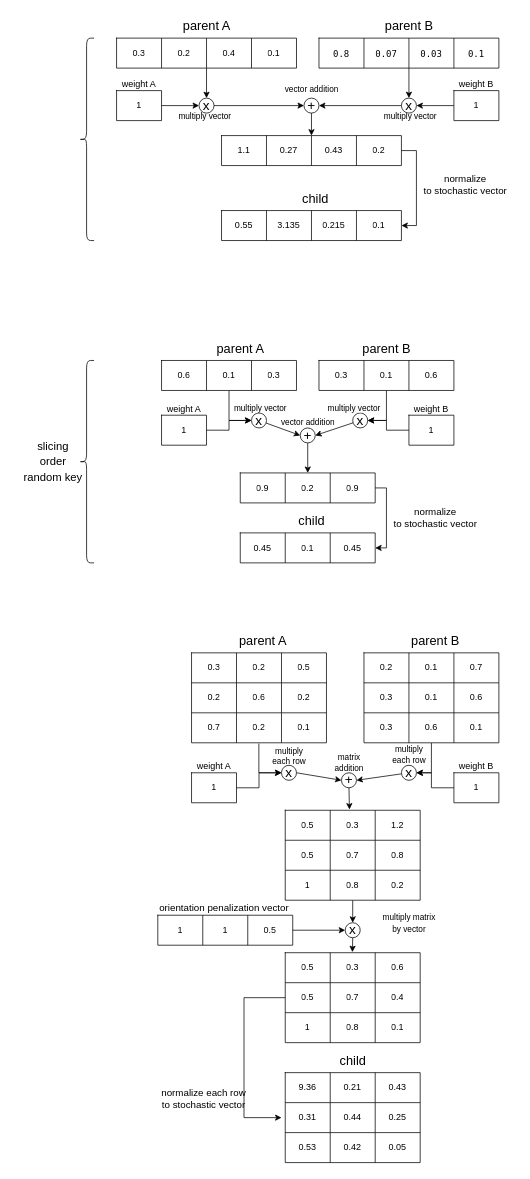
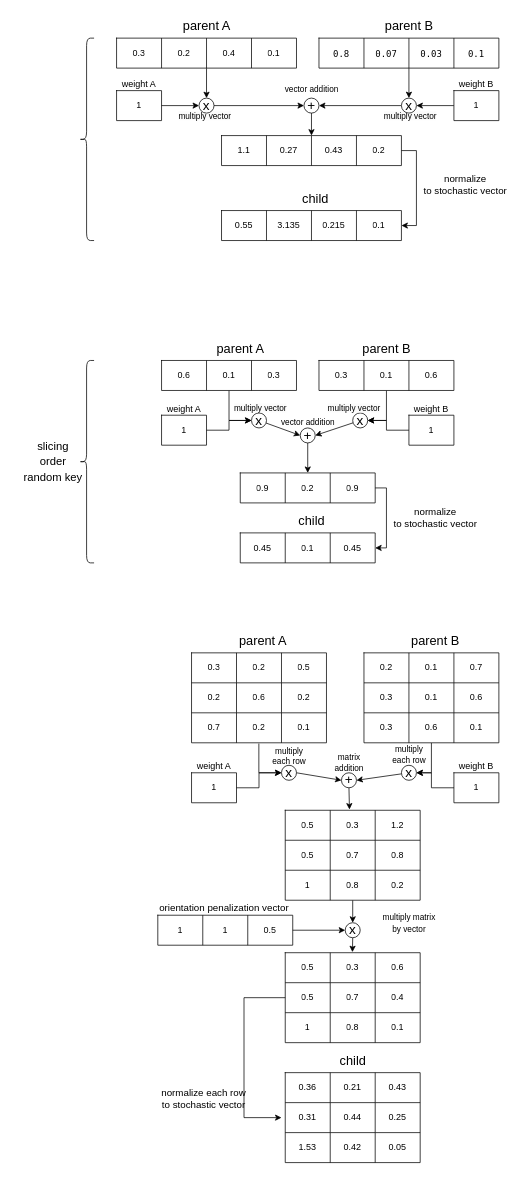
- <mxCell id="142" value="9.36" style="shape=partialRectangle;html=1;whiteSpace=wrap;connectable=0;fillColor=none;top=0;left=0;bottom=0;right=0;overflow=hidden;" parent="141" vertex="1"><mxGeometry width="60" height="40" as="geometry"><mxRectangle width="60" height="40" as="alternateBounds" /></mxGeometry></mxCell>
+ <mxCell id="142" value="0.36" style="shape=partialRectangle;html=1;whiteSpace=wrap;connectable=0;fillColor=none;top=0;left=0;bottom=0;right=0;overflow=hidden;" parent="141" vertex="1"><mxGeometry width="60" height="40" as="geometry"><mxRectangle width="60" height="40" as="alternateBounds" /></mxGeometry></mxCell>
- <mxCell id="150" value="0.53" style="shape=partialRectangle;html=1;whiteSpace=wrap;connectable=0;fillColor=none;top=0;left=0;bottom=0;right=0;overflow=hidden;" parent="149" vertex="1"><mxGeometry width="60" height="40" as="geometry"><mxRectangle width="60" height="40" as="alternateBounds" /></mxGeometry></mxCell>
+ <mxCell id="150" value="1.53" style="shape=partialRectangle;html=1;whiteSpace=wrap;connectable=0;fillColor=none;top=0;left=0;bottom=0;right=0;overflow=hidden;" parent="149" vertex="1"><mxGeometry width="60" height="40" as="geometry"><mxRectangle width="60" height="40" as="alternateBounds" /></mxGeometry></mxCell>
